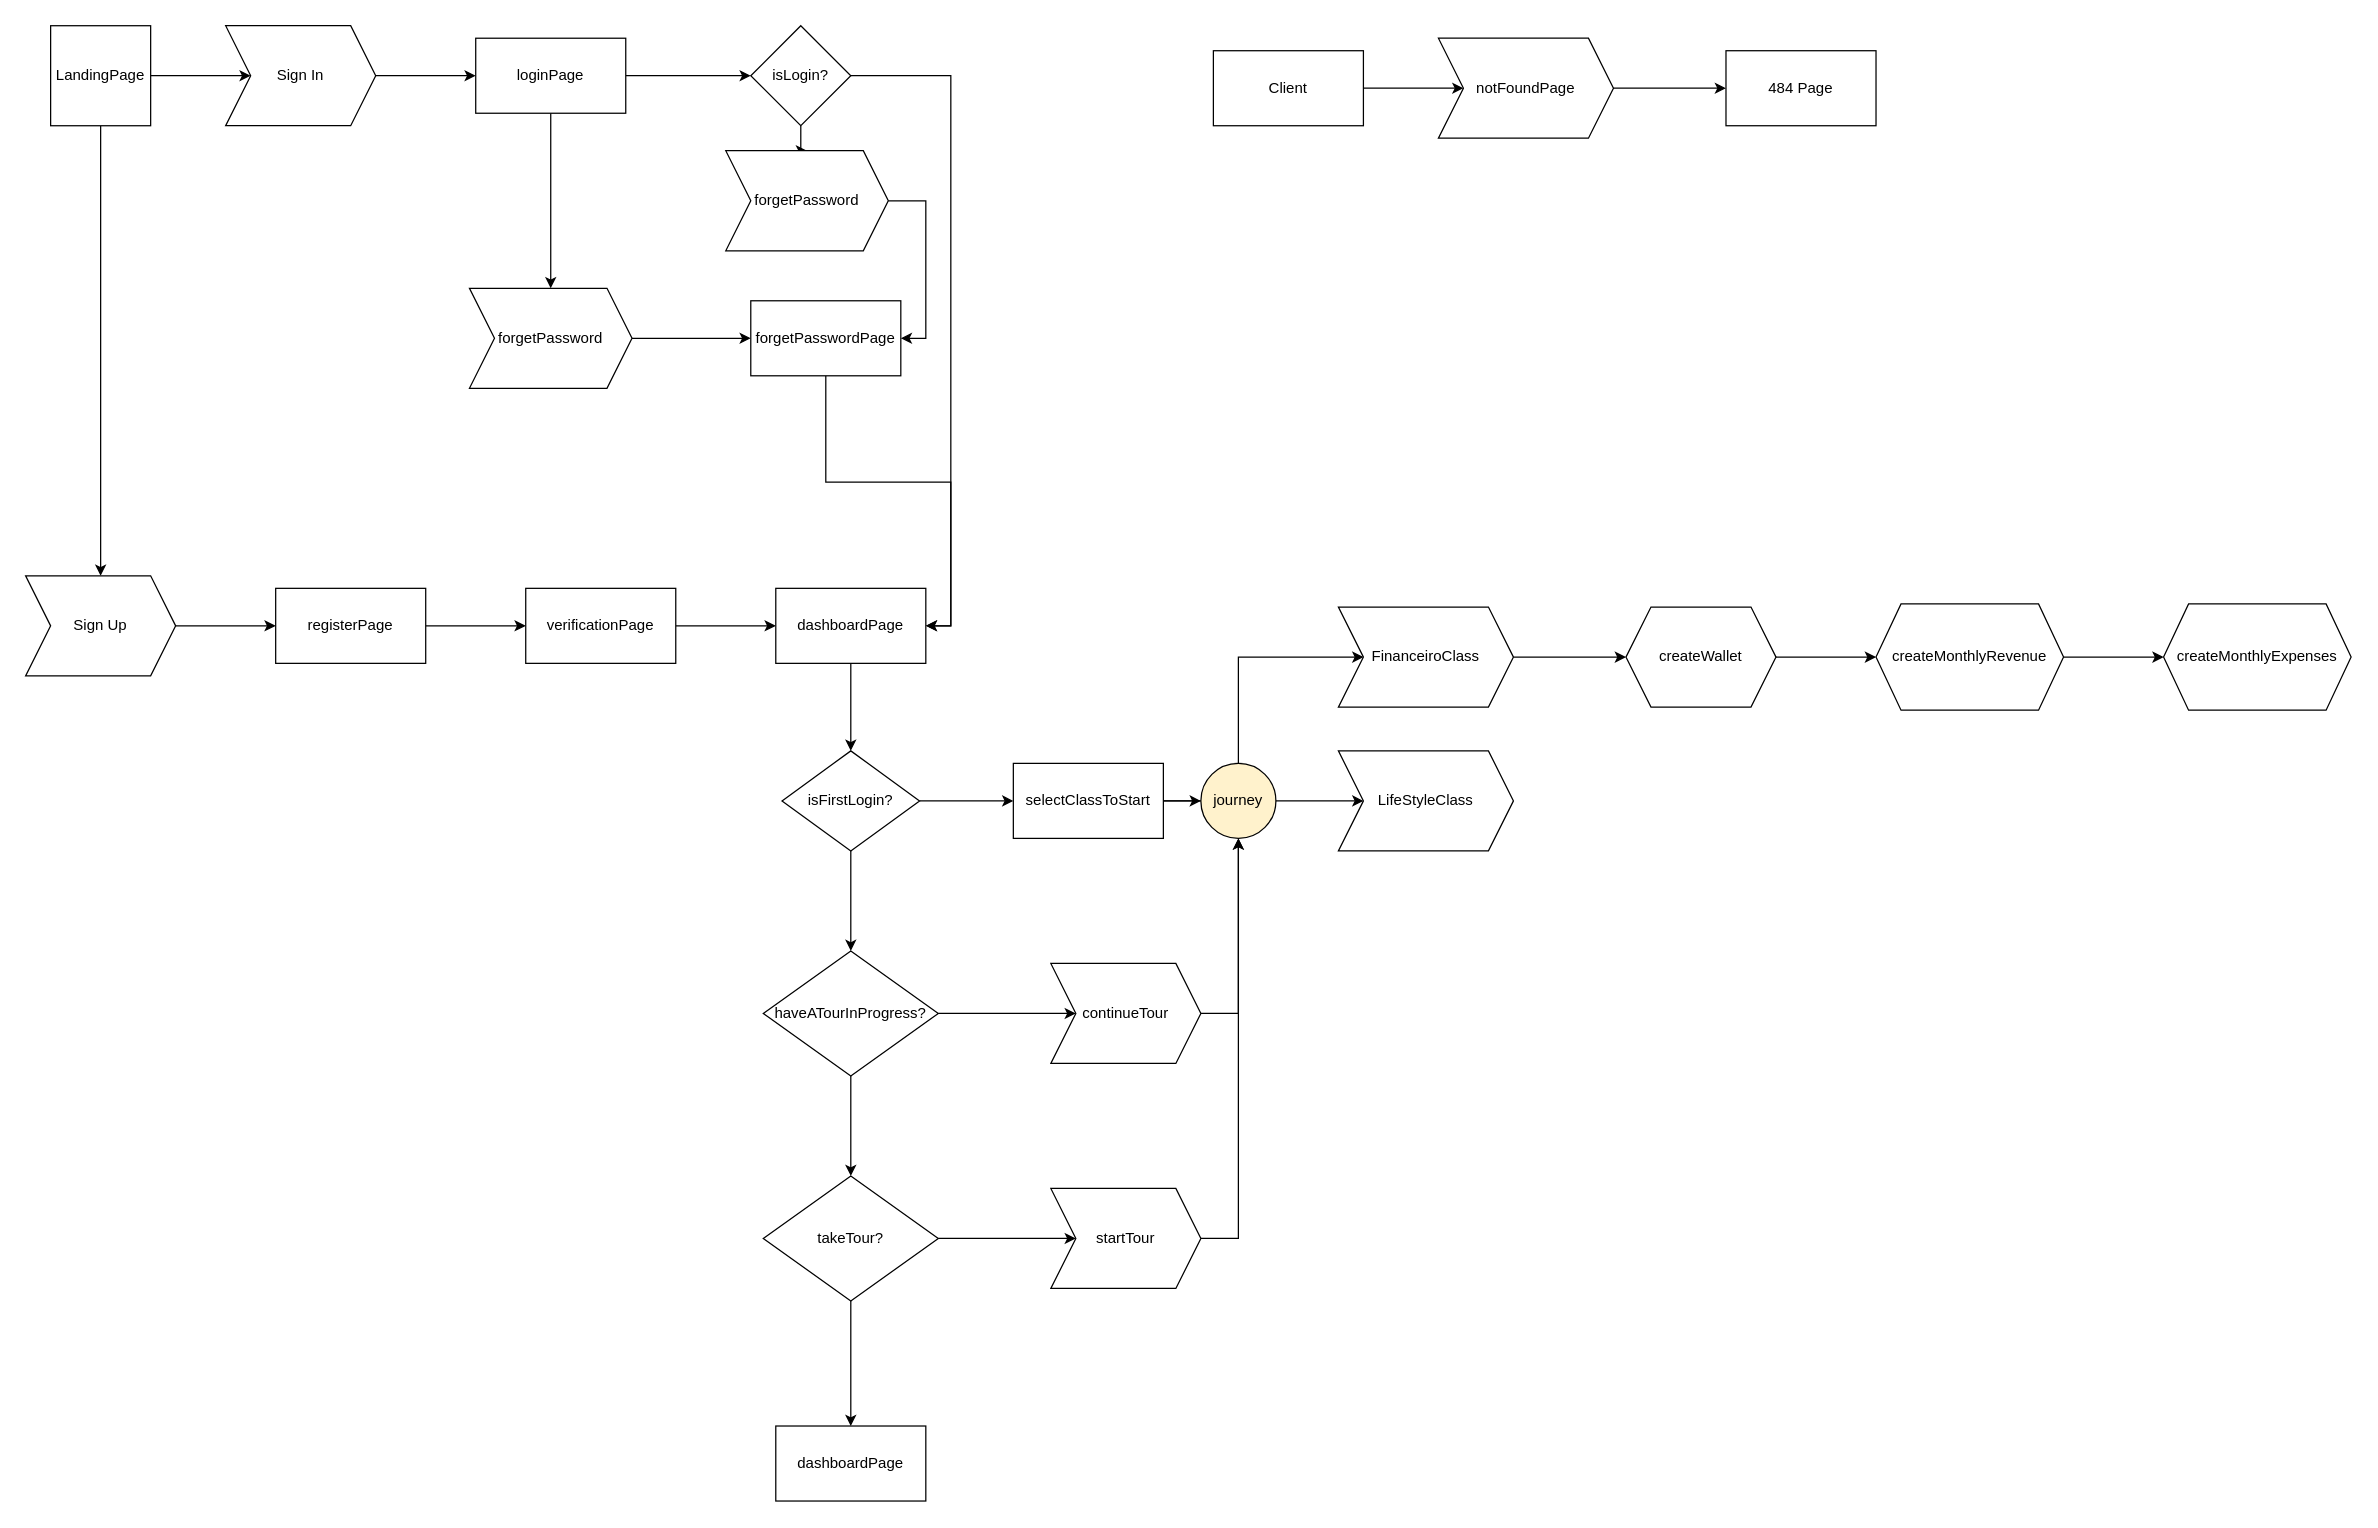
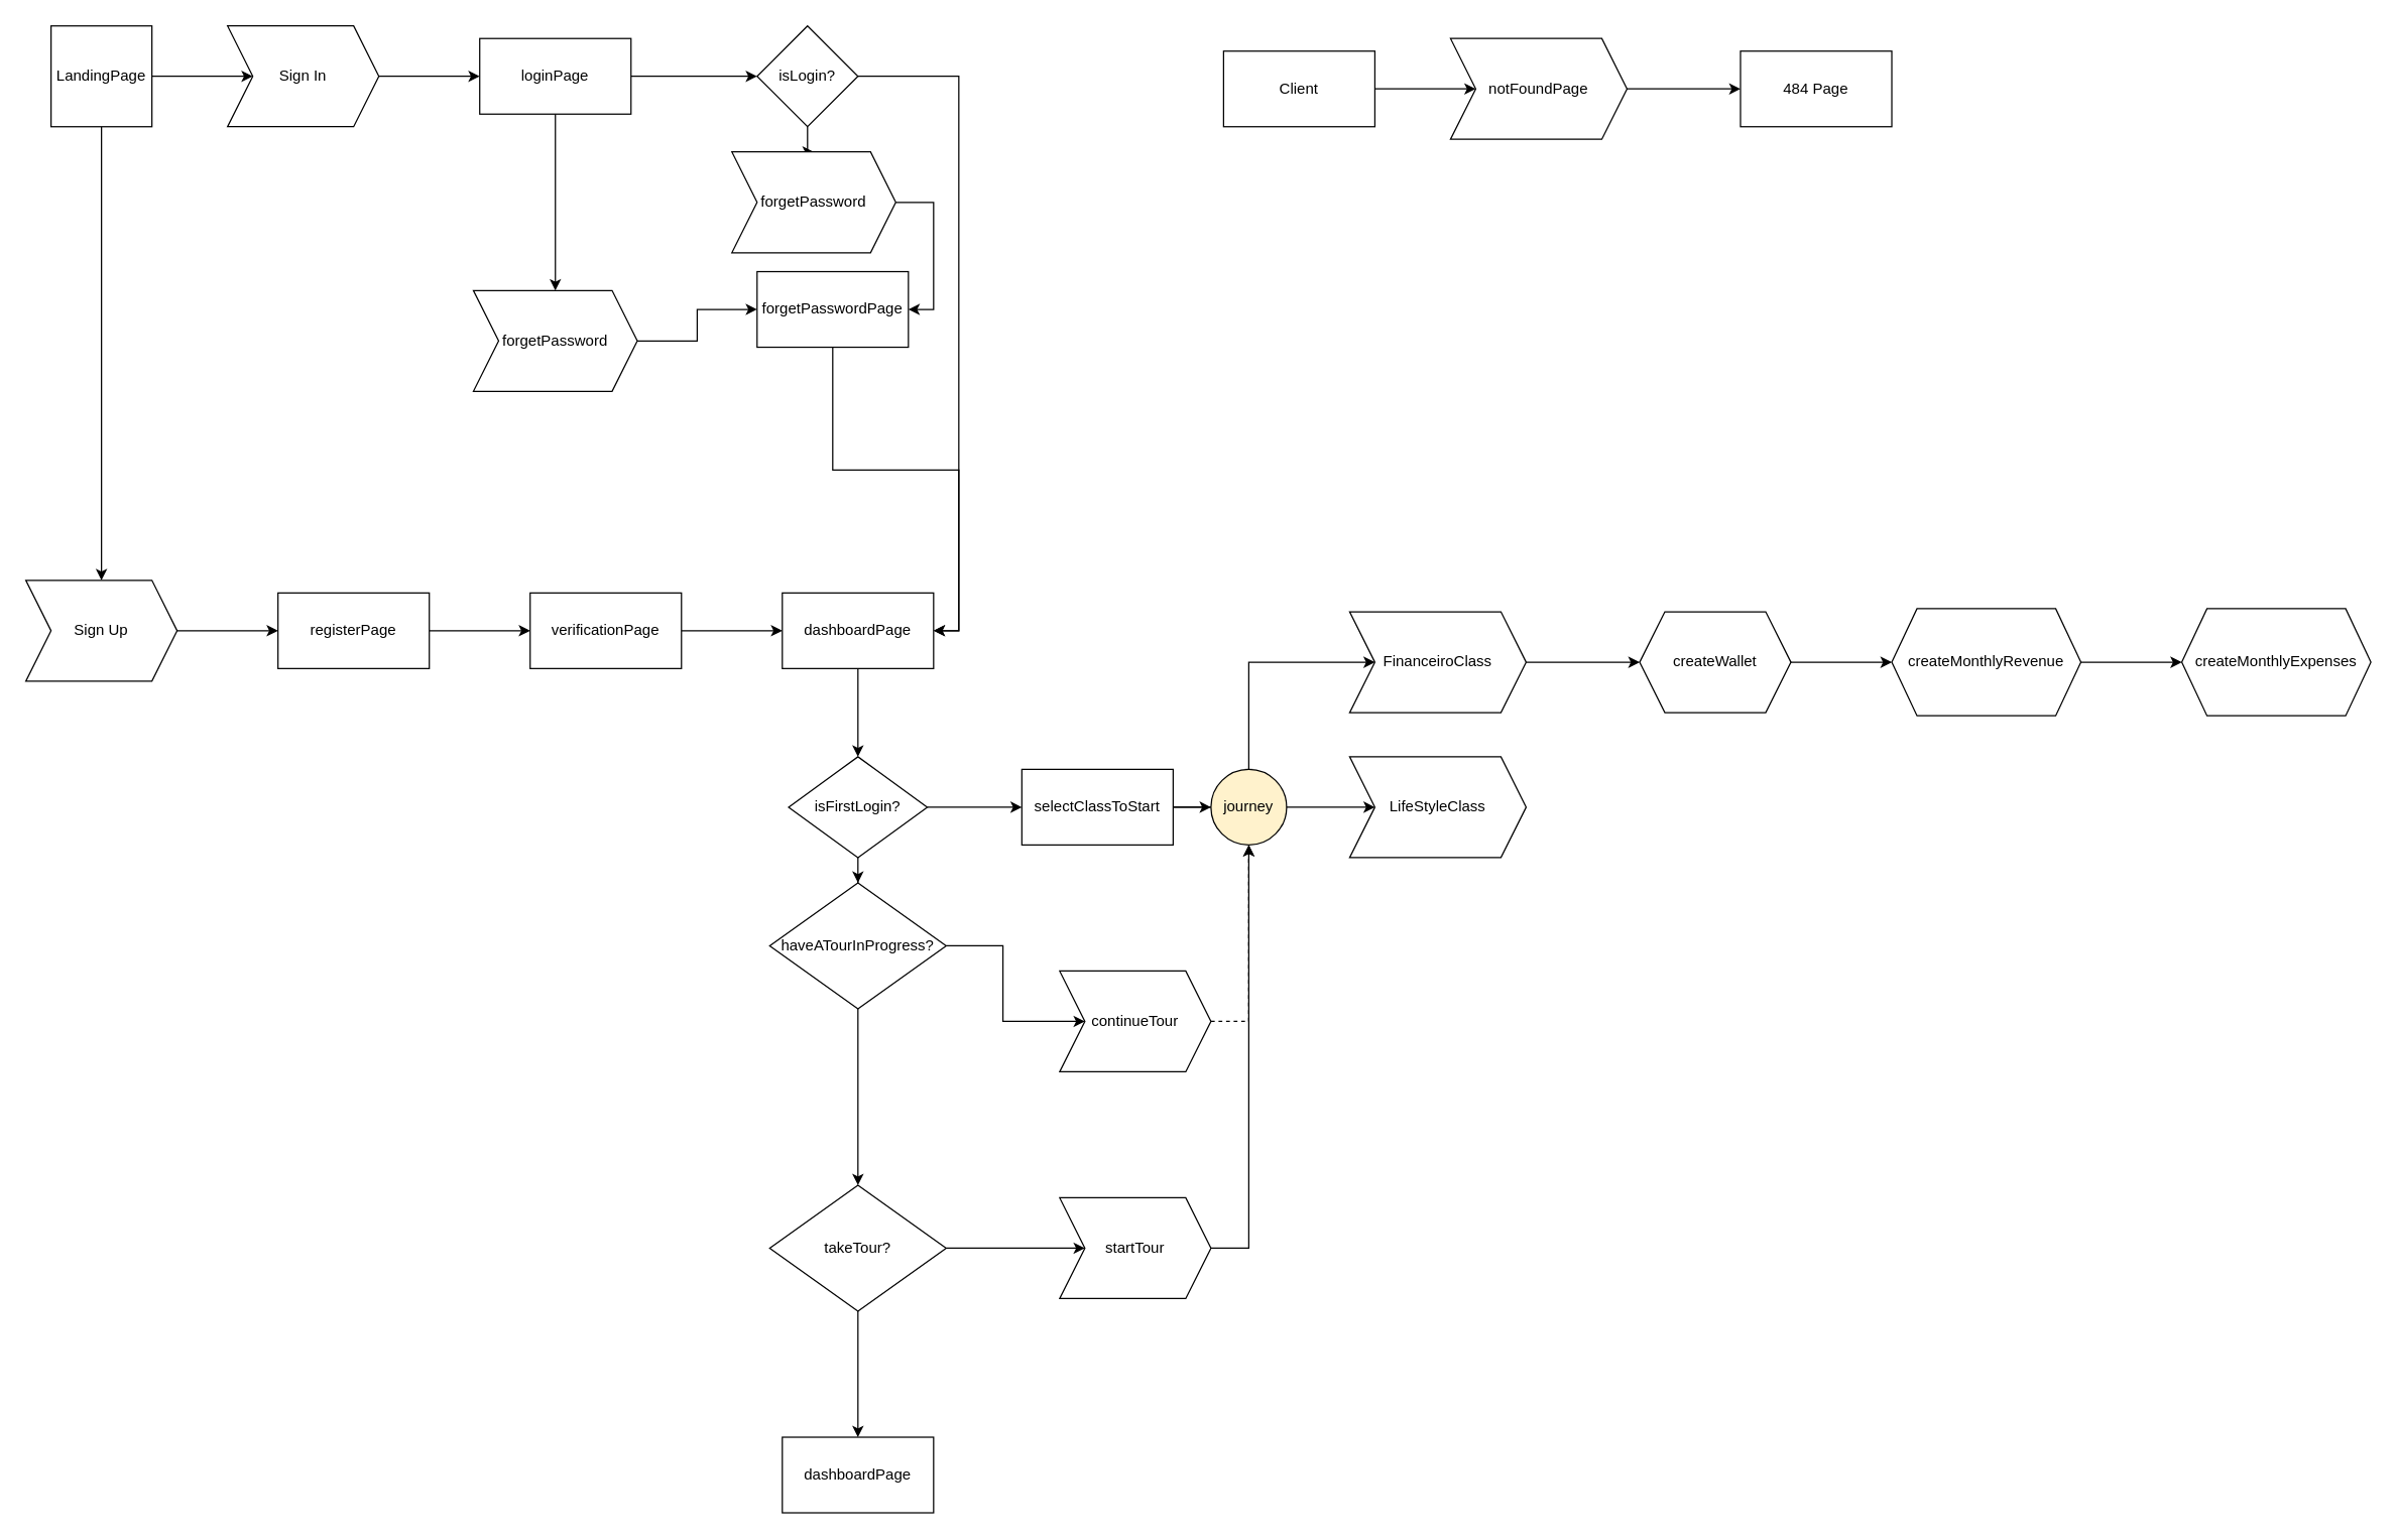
- <mxCell id="24" value="forgetPasswordPage" style="whiteSpace=wrap;html=1;" vertex="1" parent="1"><mxGeometry x="600" y="240" width="120" height="60" as="geometry" /></mxCell>
+ <mxCell id="24" value="forgetPasswordPage" style="whiteSpace=wrap;html=1;" vertex="1" parent="1"><mxGeometry x="600" y="215" width="120" height="60" as="geometry" /></mxCell>
- <mxCell id="36" value="haveATourInProgress?" style="rhombus;whiteSpace=wrap;html=1;" vertex="1" parent="1"><mxGeometry x="610" y="760" width="140" height="100" as="geometry" /></mxCell>
+ <mxCell id="36" value="haveATourInProgress?" style="rhombus;whiteSpace=wrap;html=1;" vertex="1" parent="1"><mxGeometry x="610" y="700" width="140" height="100" as="geometry" /></mxCell>
- <mxCell id="37" style="edgeStyle=orthogonalEdgeStyle;rounded=0;orthogonalLoop=1;jettySize=auto;html=1;exitX=1;exitY=0.5;exitDx=0;exitDy=0;entryX=0.5;entryY=1;entryDx=0;entryDy=0;" edge="1" parent="1" source="38" target="48"><mxGeometry relative="1" as="geometry" /></mxCell>
+ <mxCell id="37" style="edgeStyle=orthogonalEdgeStyle;rounded=0;orthogonalLoop=1;jettySize=auto;html=1;exitX=1;exitY=0.5;exitDx=0;exitDy=0;entryX=0.5;entryY=1;entryDx=0;entryDy=0;dashed=1;" edge="1" parent="1" source="38" target="48"><mxGeometry relative="1" as="geometry" /></mxCell>
